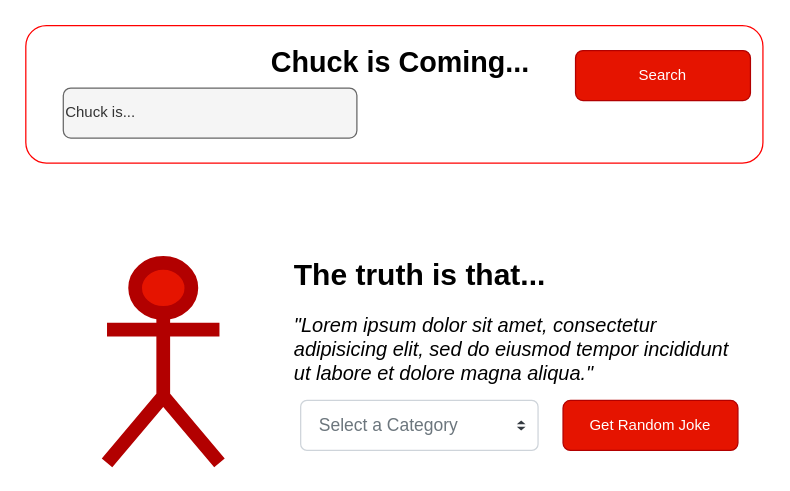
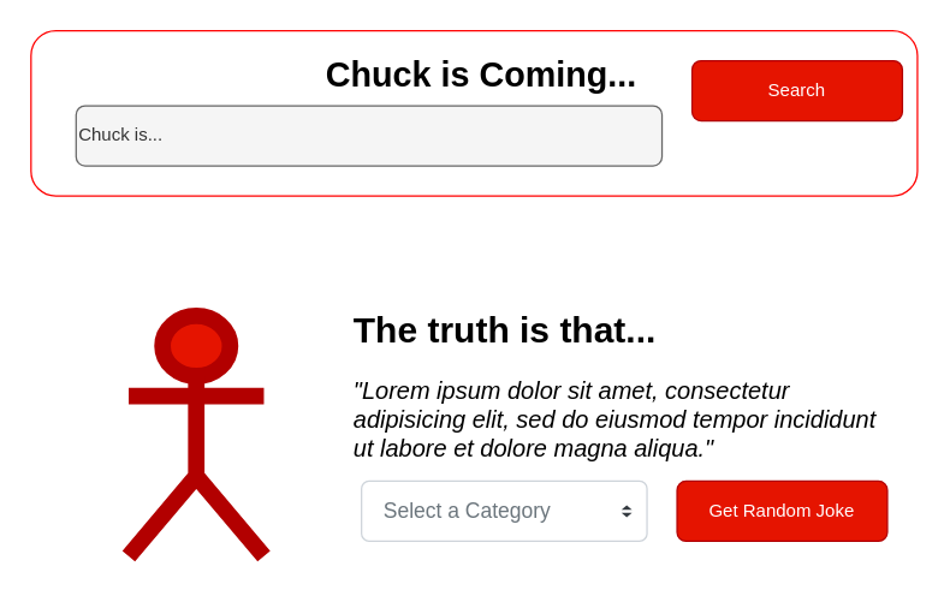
- <mxCell id="3" value="Chuck is..." style="rounded=1;whiteSpace=wrap;html=1;fillColor=#f5f5f5;strokeColor=#666666;fontColor=#333333;align=left;" vertex="1" parent="1"><mxGeometry x="50" y="70" width="235" height="40" as="geometry" /></mxCell>
+ <mxCell id="3" value="Chuck is..." style="rounded=1;whiteSpace=wrap;html=1;fillColor=#f5f5f5;strokeColor=#666666;fontColor=#333333;align=left;" vertex="1" parent="1"><mxGeometry x="50" y="70" width="390" height="40" as="geometry" /></mxCell>
